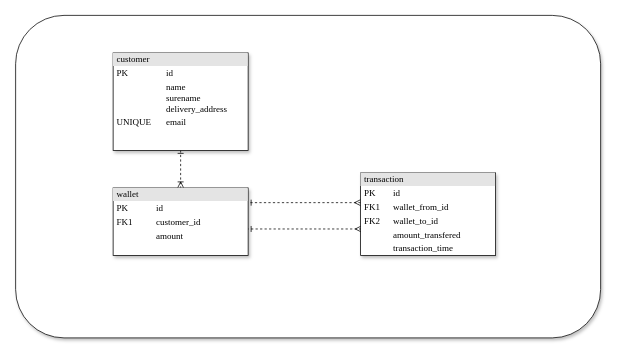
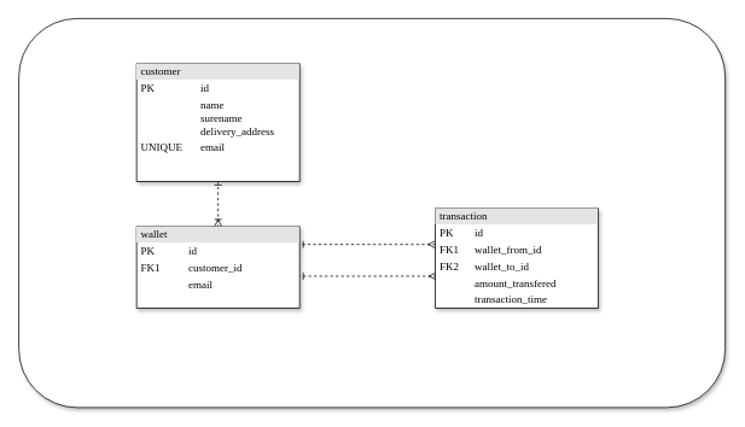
- <mxCell id="8" value="&lt;div style=&quot;box-sizing: border-box ; width: 100% ; background: #e4e4e4 ; padding: 2px&quot;&gt;&amp;nbsp;wallet&lt;/div&gt;&lt;table style=&quot;width: 100% ; font-size: 1em&quot; cellpadding=&quot;2&quot; cellspacing=&quot;0&quot;&gt;&lt;tbody&gt;&lt;tr&gt;&lt;td&gt;&amp;nbsp;PK&lt;/td&gt;&lt;td&gt;id&lt;/td&gt;&lt;/tr&gt;&lt;tr&gt;&lt;td&gt;&amp;nbsp;FK1&lt;/td&gt;&lt;td&gt;customer_id&lt;/td&gt;&lt;/tr&gt;&lt;tr&gt;&lt;td&gt;&lt;/td&gt;&lt;td&gt;amount&lt;/td&gt;&lt;/tr&gt;&lt;tr&gt;&lt;td&gt;&lt;/td&gt;&lt;td&gt;&lt;/td&gt;&lt;/tr&gt;&lt;/tbody&gt;&lt;/table&gt;" style="verticalAlign=top;align=left;overflow=fill;html=1;rounded=0;shadow=1;comic=0;labelBackgroundColor=none;strokeWidth=1;fontFamily=Verdana;fontSize=12" parent="1" vertex="1"><mxGeometry x="150" y="250" width="180" height="90" as="geometry" /></mxCell>
+ <mxCell id="8" value="&lt;div style=&quot;box-sizing: border-box ; width: 100% ; background: #e4e4e4 ; padding: 2px&quot;&gt;&amp;nbsp;wallet&lt;/div&gt;&lt;table style=&quot;width: 100% ; font-size: 1em&quot; cellpadding=&quot;2&quot; cellspacing=&quot;0&quot;&gt;&lt;tbody&gt;&lt;tr&gt;&lt;td&gt;&amp;nbsp;PK&lt;/td&gt;&lt;td&gt;id&lt;/td&gt;&lt;/tr&gt;&lt;tr&gt;&lt;td&gt;&amp;nbsp;FK1&lt;/td&gt;&lt;td&gt;customer_id&lt;/td&gt;&lt;/tr&gt;&lt;tr&gt;&lt;td&gt;&lt;/td&gt;&lt;td&gt;email&lt;/td&gt;&lt;/tr&gt;&lt;tr&gt;&lt;td&gt;&lt;/td&gt;&lt;td&gt;&lt;/td&gt;&lt;/tr&gt;&lt;/tbody&gt;&lt;/table&gt;" style="verticalAlign=top;align=left;overflow=fill;html=1;rounded=0;shadow=1;comic=0;labelBackgroundColor=none;strokeWidth=1;fontFamily=Verdana;fontSize=12" parent="1" vertex="1"><mxGeometry x="150" y="250" width="180" height="90" as="geometry" /></mxCell>
